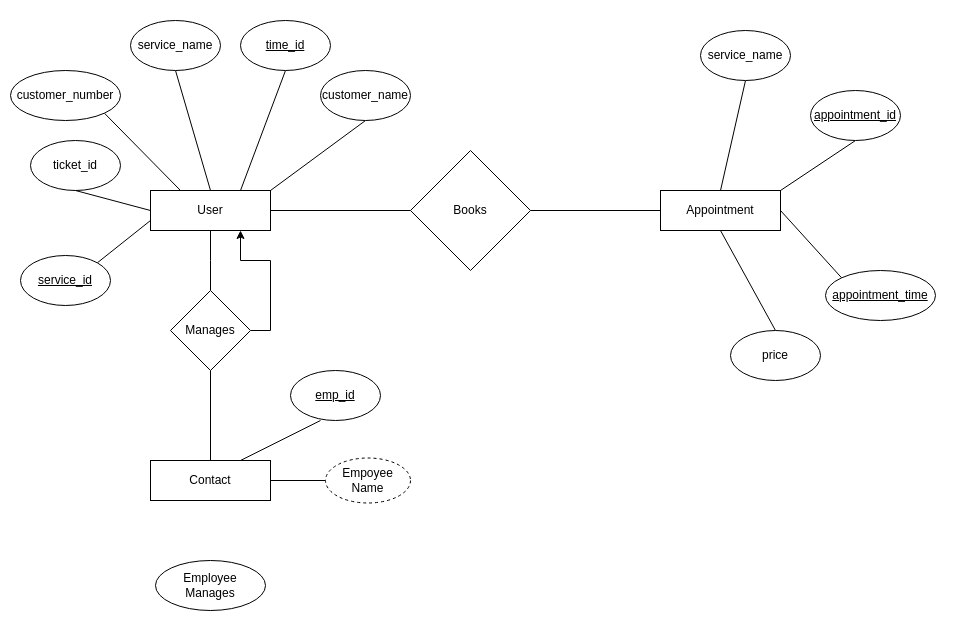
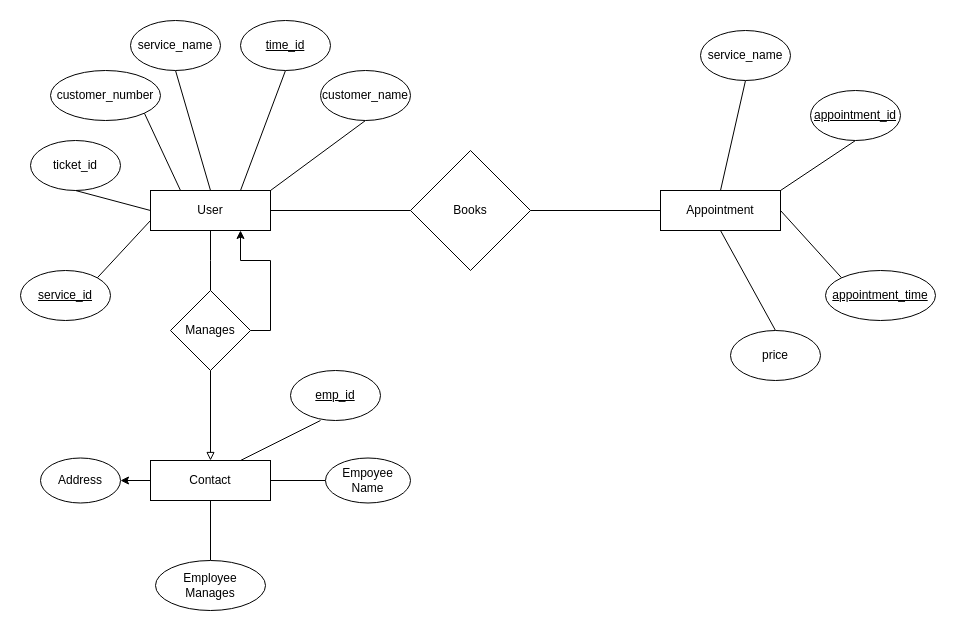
- <mxCell id="15" value="customer_number" style="ellipse;whiteSpace=wrap;html=1;" parent="1" vertex="1"><mxGeometry x="10" y="70" width="110" height="50" as="geometry" /></mxCell>
+ <mxCell id="15" value="customer_number" style="ellipse;whiteSpace=wrap;html=1;" parent="1" vertex="1"><mxGeometry x="50" y="70" width="110" height="50" as="geometry" /></mxCell>
- <mxCell id="19" value="&lt;u&gt;service_id&lt;/u&gt;" style="ellipse;whiteSpace=wrap;html=1;" parent="1" vertex="1"><mxGeometry x="20" y="255" width="90" height="50" as="geometry" /></mxCell>
+ <mxCell id="19" value="&lt;u&gt;service_id&lt;/u&gt;" style="ellipse;whiteSpace=wrap;html=1;" parent="1" vertex="1"><mxGeometry x="20" y="270" width="90" height="50" as="geometry" /></mxCell>
- <mxCell id="29" value="" style="edgeStyle=orthogonalEdgeStyle;rounded=0;orthogonalLoop=1;jettySize=auto;html=1;endArrow=none;endFill=0;" edge="1" parent="1" source="30" target="34"><mxGeometry relative="1" as="geometry" /></mxCell>
+ <mxCell id="29" value="" style="edgeStyle=orthogonalEdgeStyle;rounded=0;orthogonalLoop=1;jettySize=auto;html=1;endArrow=block;endFill=0;" edge="1" parent="1" source="30" target="34"><mxGeometry relative="1" as="geometry" /></mxCell>
+ <mxCell id="39" value="Address" style="ellipse;whiteSpace=wrap;html=1;rounded=0;" vertex="1" parent="1"><mxGeometry y="457.5" width="80" height="45" as="geometry" x="40" /></mxCell>
+ <mxCell id="33" value="" style="edgeStyle=orthogonalEdgeStyle;rounded=0;orthogonalLoop=1;jettySize=auto;html=1;" edge="1" parent="1" source="34" target="39"><mxGeometry relative="1" as="geometry" /></mxCell>
- <mxCell id="37" value="Emp&lt;span style=&quot;background-color: initial;&quot;&gt;oyee&lt;/span&gt;&lt;div&gt;&lt;div&gt;Name&lt;/div&gt;&lt;/div&gt;" style="ellipse;whiteSpace=wrap;html=1;rounded=0;dashed=1;" vertex="1" parent="1"><mxGeometry x="325" y="457.5" width="85" height="45" as="geometry" /></mxCell>
+ <mxCell id="37" value="Emp&lt;span style=&quot;background-color: initial;&quot;&gt;oyee&lt;/span&gt;&lt;div&gt;&lt;div&gt;Name&lt;/div&gt;&lt;/div&gt;" style="ellipse;whiteSpace=wrap;html=1;rounded=0;" vertex="1" parent="1"><mxGeometry x="325" y="457.5" width="85" height="45" as="geometry" /></mxCell>
+ <mxCell id="32" value="" style="edgeStyle=orthogonalEdgeStyle;rounded=0;orthogonalLoop=1;jettySize=auto;html=1;endArrow=none;endFill=0;" edge="1" parent="1" source="34" target="38"><mxGeometry relative="1" as="geometry" /></mxCell>
